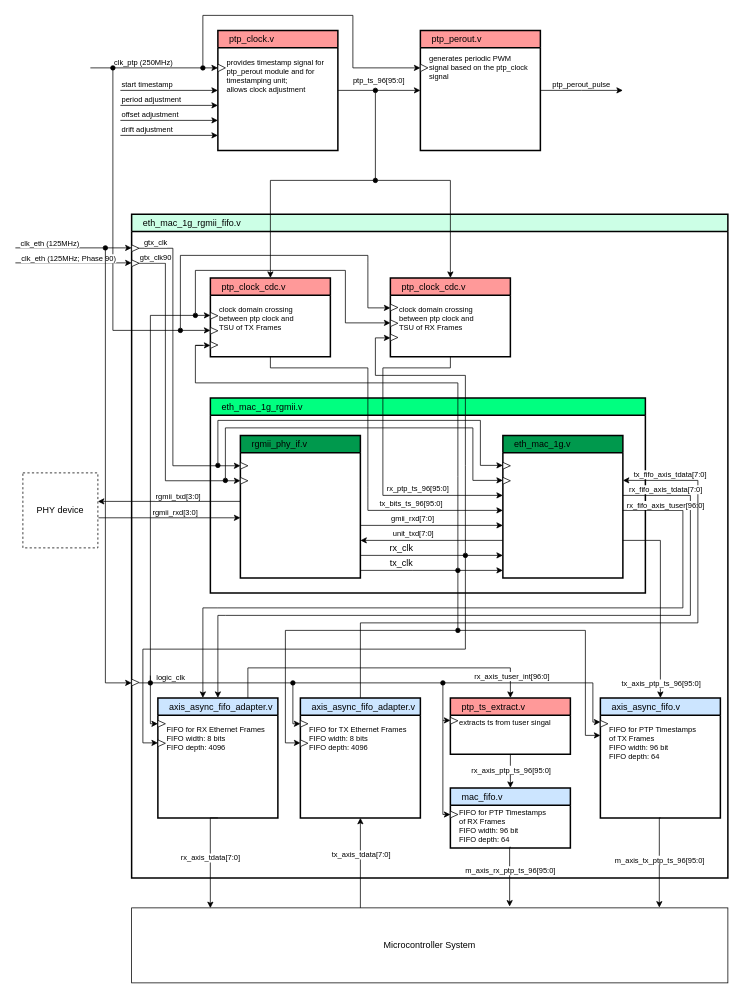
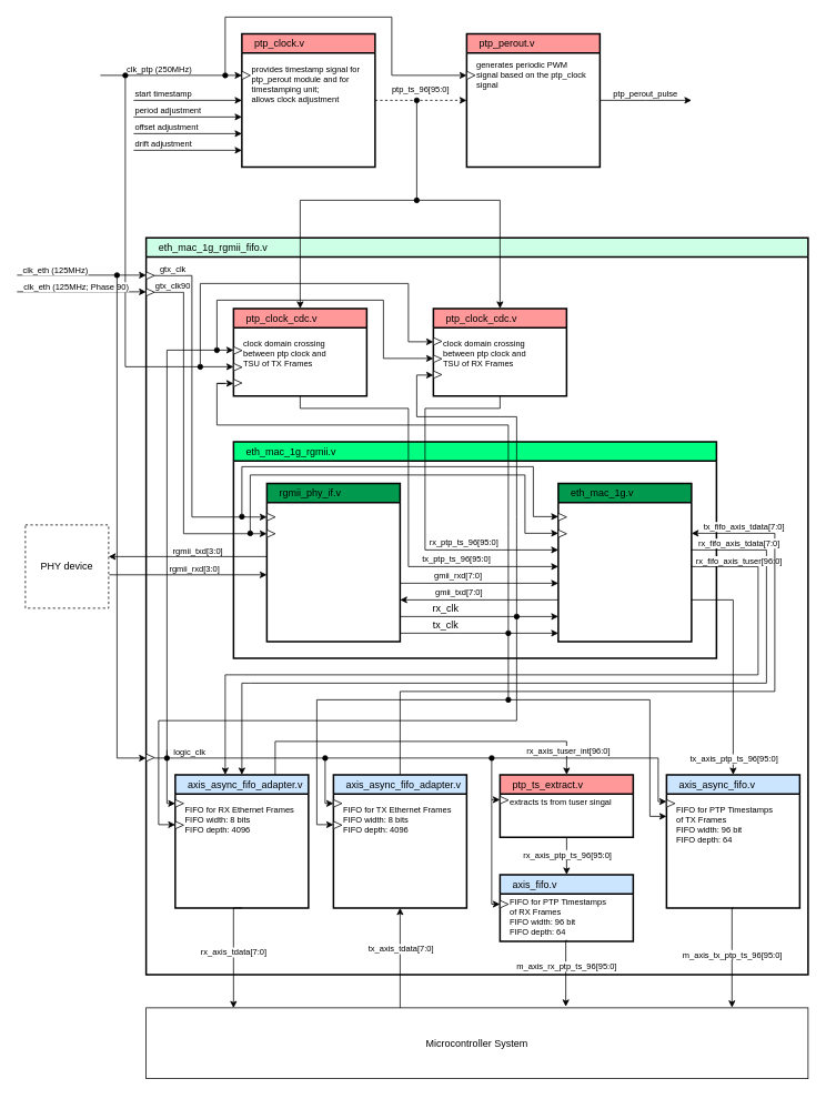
- <mxCell id="21" value="" style="edgeStyle=elbowEdgeStyle;elbow=horizontal;endArrow=classic;html=1;rounded=0;fontSize=10;entryX=0;entryY=0.5;entryDx=0;entryDy=0;exitX=1;exitY=0.5;exitDx=0;exitDy=0;" parent="1" source="3" target="16" edge="1"><mxGeometry width="50" height="50" relative="1" as="geometry"><mxPoint x="490" y="120" as="sourcePoint" /><mxPoint x="350" y="110" as="targetPoint" /></mxGeometry></mxCell>
+ <mxCell id="21" value="" style="edgeStyle=elbowEdgeStyle;elbow=horizontal;endArrow=classic;html=1;rounded=0;fontSize=10;entryX=0;entryY=0.5;entryDx=0;entryDy=0;exitX=1;exitY=0.5;exitDx=0;exitDy=0;dashed=1;" parent="1" source="3" target="16" edge="1"><mxGeometry width="50" height="50" relative="1" as="geometry"><mxPoint x="490" y="120" as="sourcePoint" /><mxPoint x="350" y="110" as="targetPoint" /></mxGeometry></mxCell>
- <mxCell id="51" value="&lt;font style=&quot;font-size: 10px;&quot;&gt;tx_bits_ts_96[95:0]&lt;/font&gt;" style="text;html=1;strokeColor=none;fillColor=none;align=center;verticalAlign=middle;whiteSpace=wrap;rounded=0;spacingBottom=6;" parent="35" vertex="1"><mxGeometry x="238" y="129" width="60" height="30" as="geometry" /></mxCell>
+ <mxCell id="51" value="&lt;font style=&quot;font-size: 10px;&quot;&gt;tx_ptp_ts_96[95:0]&lt;/font&gt;" style="text;html=1;strokeColor=none;fillColor=none;align=center;verticalAlign=middle;whiteSpace=wrap;rounded=0;spacingBottom=6;" parent="35" vertex="1"><mxGeometry x="238" y="129" width="60" height="30" as="geometry" /></mxCell>
- <mxCell id="49" value="&lt;font style=&quot;font-size: 10px;&quot;&gt;unit_txd[7:0]&lt;/font&gt;" style="text;html=1;strokeColor=none;fillColor=none;align=center;verticalAlign=middle;whiteSpace=wrap;rounded=0;spacingBottom=6;" parent="35" vertex="1"><mxGeometry x="241" y="169" width="60" height="30" as="geometry" /></mxCell>
+ <mxCell id="49" value="&lt;font style=&quot;font-size: 10px;&quot;&gt;gmii_txd[7:0]&lt;/font&gt;" style="text;html=1;strokeColor=none;fillColor=none;align=center;verticalAlign=middle;whiteSpace=wrap;rounded=0;spacingBottom=6;" parent="35" vertex="1"><mxGeometry x="241" y="169" width="60" height="30" as="geometry" /></mxCell>
- <mxCell id="61" value="    mac_fifo.v" style="swimlane;fontStyle=0;align=left;strokeWidth=2;fillColor=#CCE5FF;" parent="24" vertex="1"><mxGeometry x="425" y="765" width="160" height="80" as="geometry" /></mxCell>
+ <mxCell id="61" value="    axis_fifo.v" style="swimlane;fontStyle=0;align=left;strokeWidth=2;fillColor=#CCE5FF;" parent="24" vertex="1"><mxGeometry x="425" y="765" width="160" height="80" as="geometry" /></mxCell>
- <mxCell id="140" value="Microcontroller System" style="rounded=0;whiteSpace=wrap;html=1;" vertex="1" parent="1"><mxGeometry x="175" y="1210" width="795" height="100" as="geometry" /></mxCell>
+ <mxCell id="140" value="Microcontroller System" style="rounded=0;whiteSpace=wrap;html=1;" vertex="1" parent="1"><mxGeometry x="175" y="1210" width="795" height="85" as="geometry" /></mxCell>
